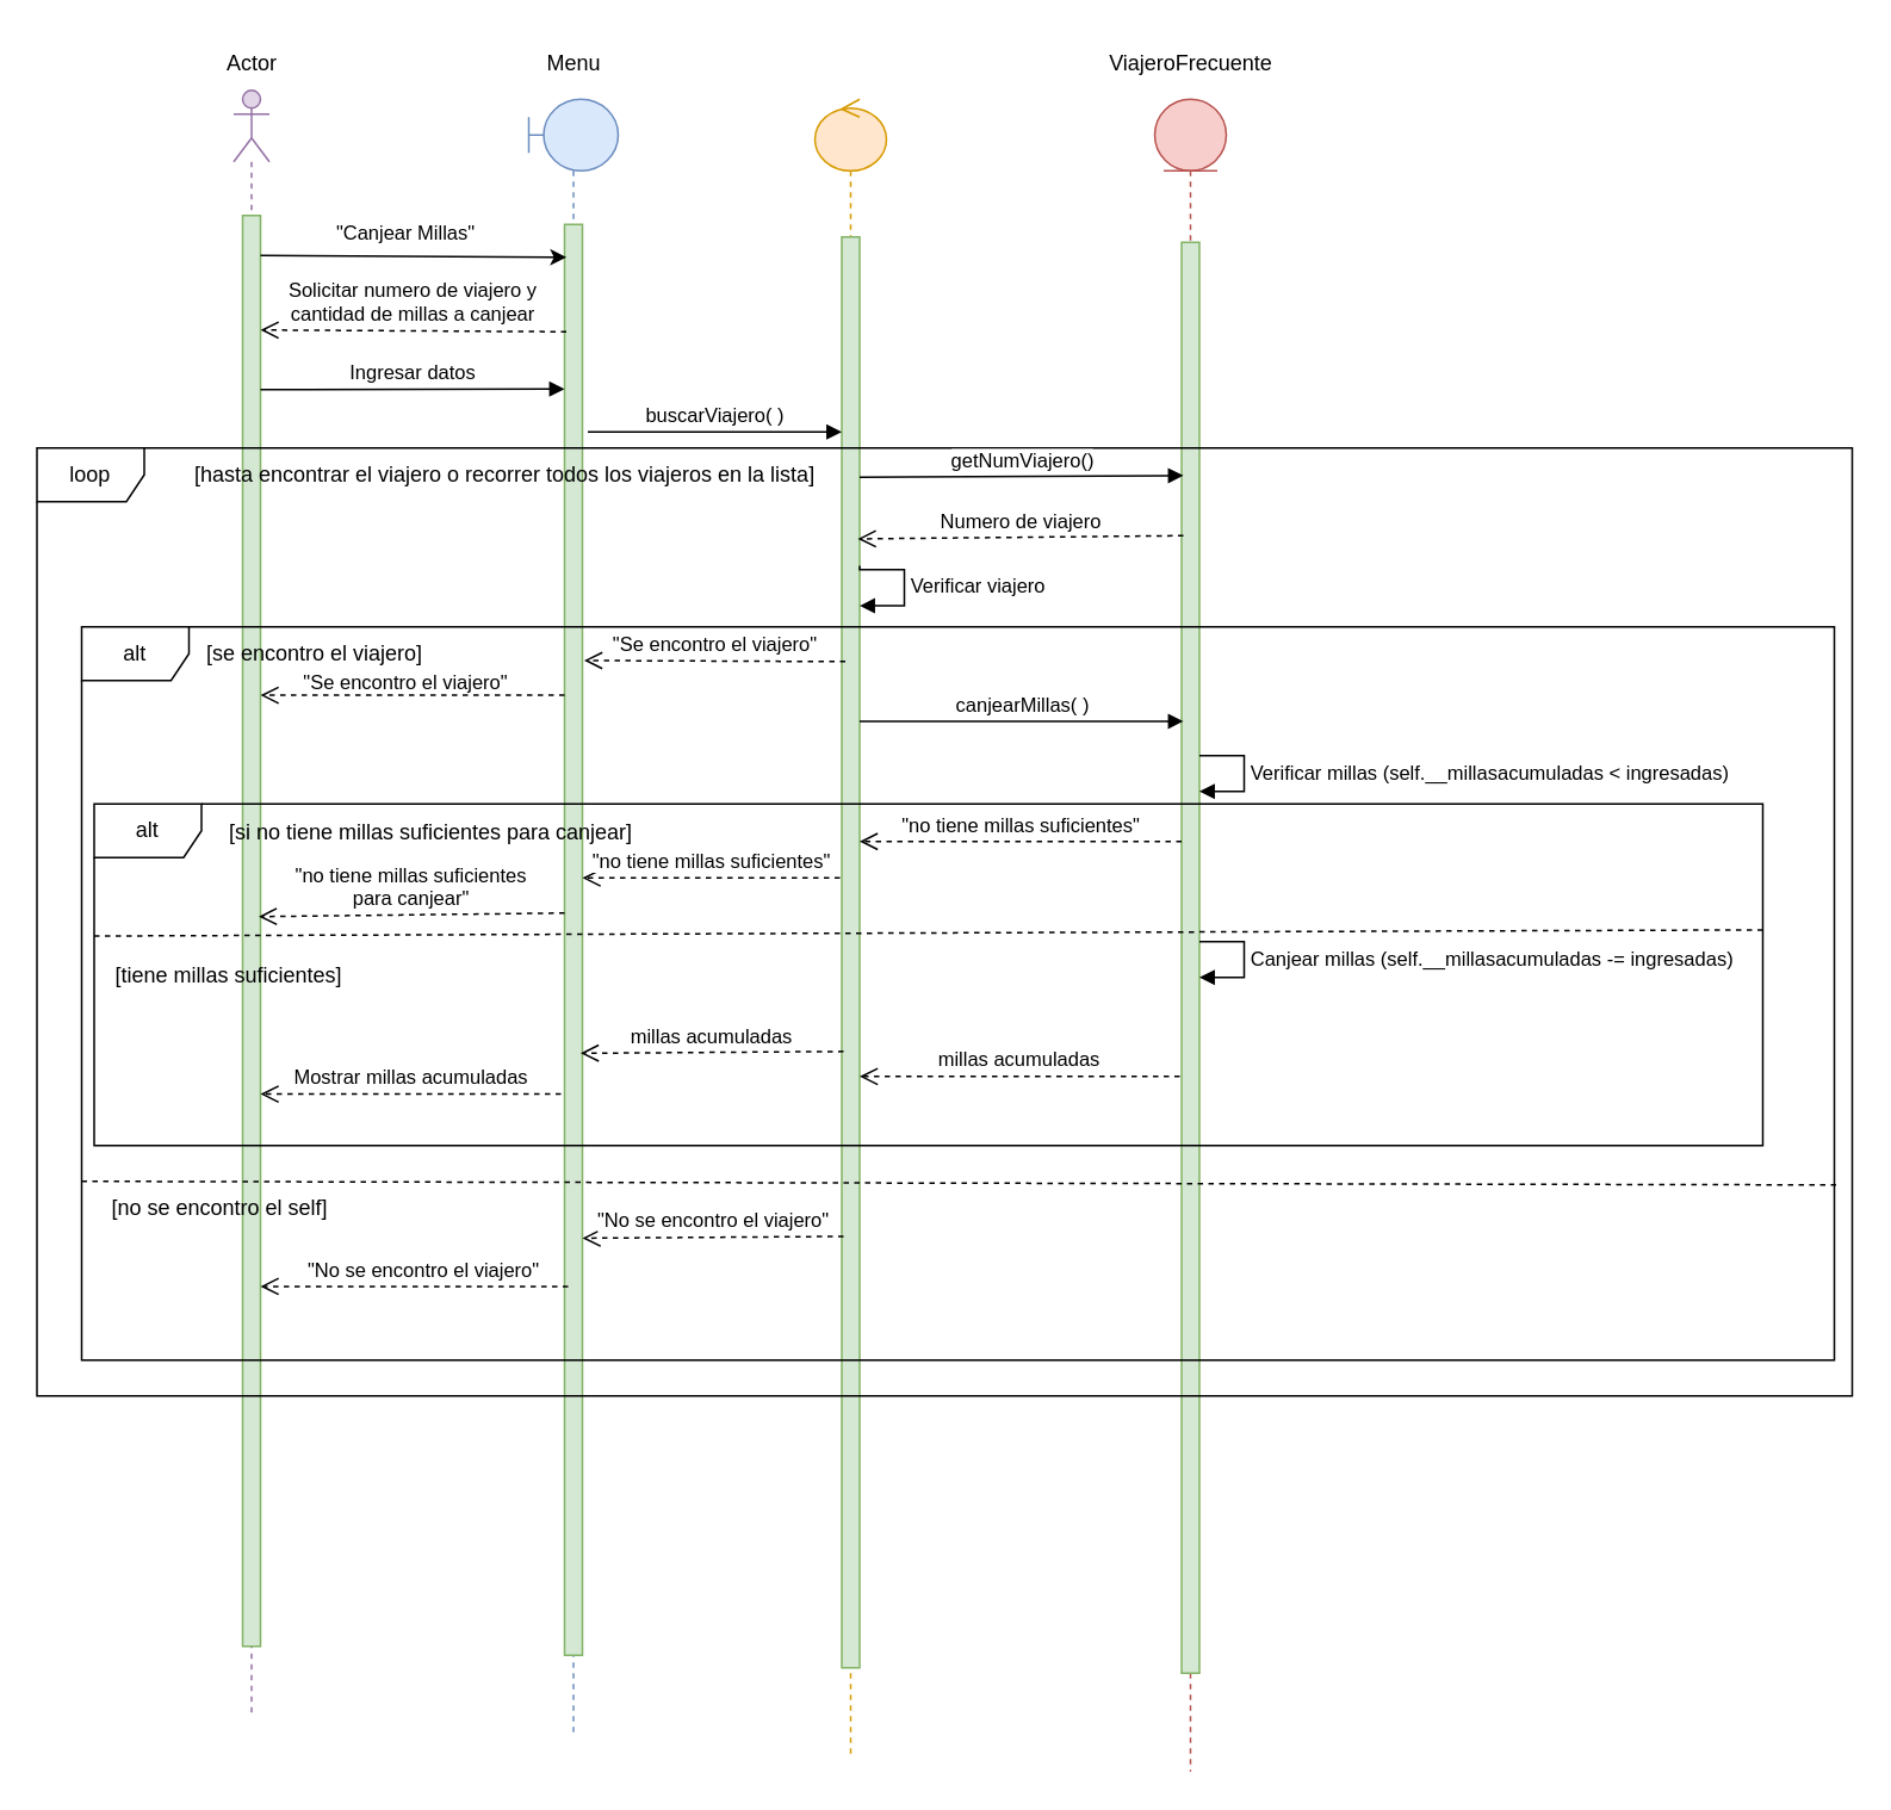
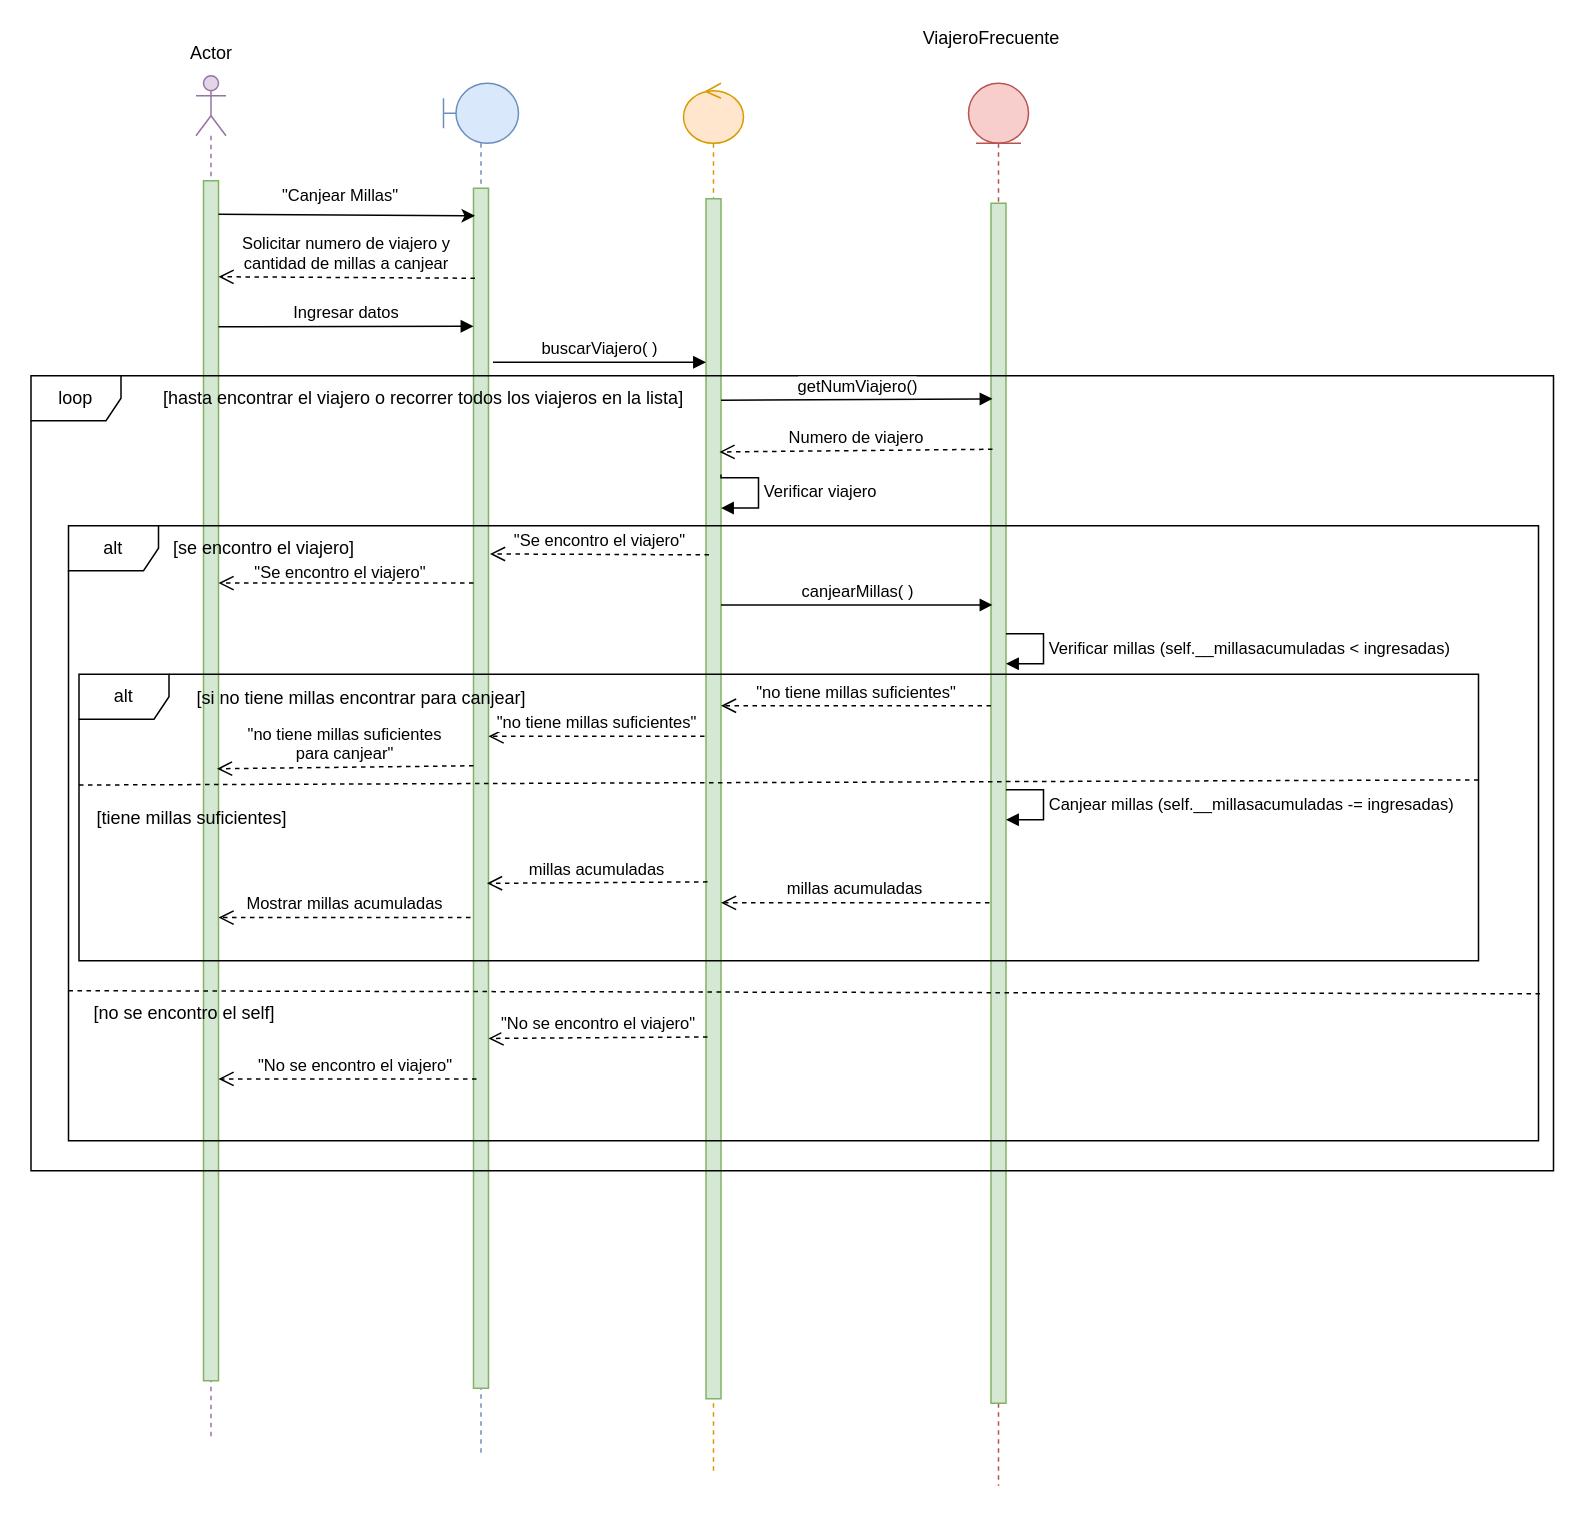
- <mxCell id="15" value="Menu" style="text;html=1;align=center;verticalAlign=middle;resizable=0;points=[];autosize=1;strokeColor=none;fillColor=none;" parent="1" vertex="1"><mxGeometry x="295" y="20" width="50" height="30" as="geometry" /></mxCell>
- <mxCell id="16" value="ViajeroFrecuente" style="text;html=1;align=center;verticalAlign=middle;resizable=0;points=[];autosize=1;strokeColor=none;fillColor=none;" parent="1" vertex="1"><mxGeometry x="610" y="20" width="110" height="30" as="geometry" /></mxCell>
+ <mxCell id="16" value="ViajeroFrecuente" style="text;html=1;align=center;verticalAlign=middle;resizable=0;points=[];autosize=1;strokeColor=none;fillColor=none;" parent="1" vertex="1"><mxGeometry x="605" y="10" width="110" height="30" as="geometry" /></mxCell>
- <mxCell id="43" value="[si no tiene millas suficientes para canjear]" style="text;html=1;align=center;verticalAlign=middle;resizable=0;points=[];autosize=1;strokeColor=none;fillColor=none;" vertex="1" parent="1"><mxGeometry x="115" y="450" width="250" height="30" as="geometry" /></mxCell>
+ <mxCell id="43" value="[si no tiene millas encontrar para canjear]" style="text;html=1;align=center;verticalAlign=middle;resizable=0;points=[];autosize=1;strokeColor=none;fillColor=none;" vertex="1" parent="1"><mxGeometry x="115" y="450" width="250" height="30" as="geometry" /></mxCell>
